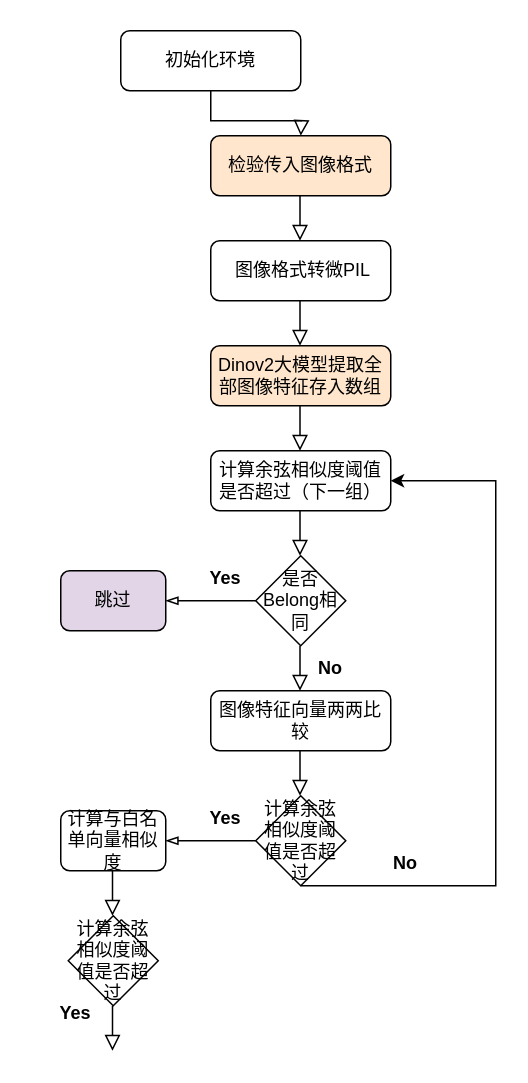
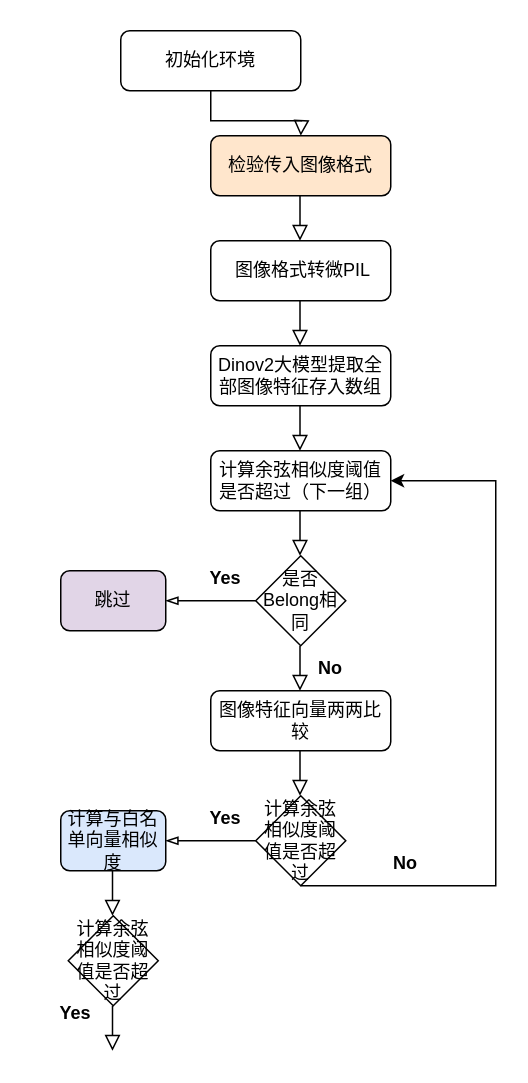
- <mxCell id="7" value="Dinov2大模型提取全部图像特征存入数组" style="rounded=1;whiteSpace=wrap;html=1;fontSize=12;glass=0;strokeWidth=1;shadow=0;fillColor=#ffe6cc;" vertex="1" parent="1"><mxGeometry x="140" y="230" width="120" height="40" as="geometry" /></mxCell>
+ <mxCell id="7" value="Dinov2大模型提取全部图像特征存入数组" style="rounded=1;whiteSpace=wrap;html=1;fontSize=12;glass=0;strokeWidth=1;shadow=0;" vertex="1" parent="1"><mxGeometry x="140" y="230" width="120" height="40" as="geometry" /></mxCell>
- <mxCell id="23" value="计算与白名单向量相似度" style="rounded=1;whiteSpace=wrap;html=1;fontSize=12;glass=0;strokeWidth=1;shadow=0;" vertex="1" parent="1"><mxGeometry x="40" y="540" width="70" height="40" as="geometry" /></mxCell>
+ <mxCell id="23" value="计算与白名单向量相似度" style="rounded=1;whiteSpace=wrap;html=1;fontSize=12;glass=0;strokeWidth=1;shadow=0;fillColor=#dae8fc;" vertex="1" parent="1"><mxGeometry x="40" y="540" width="70" height="40" as="geometry" /></mxCell>
